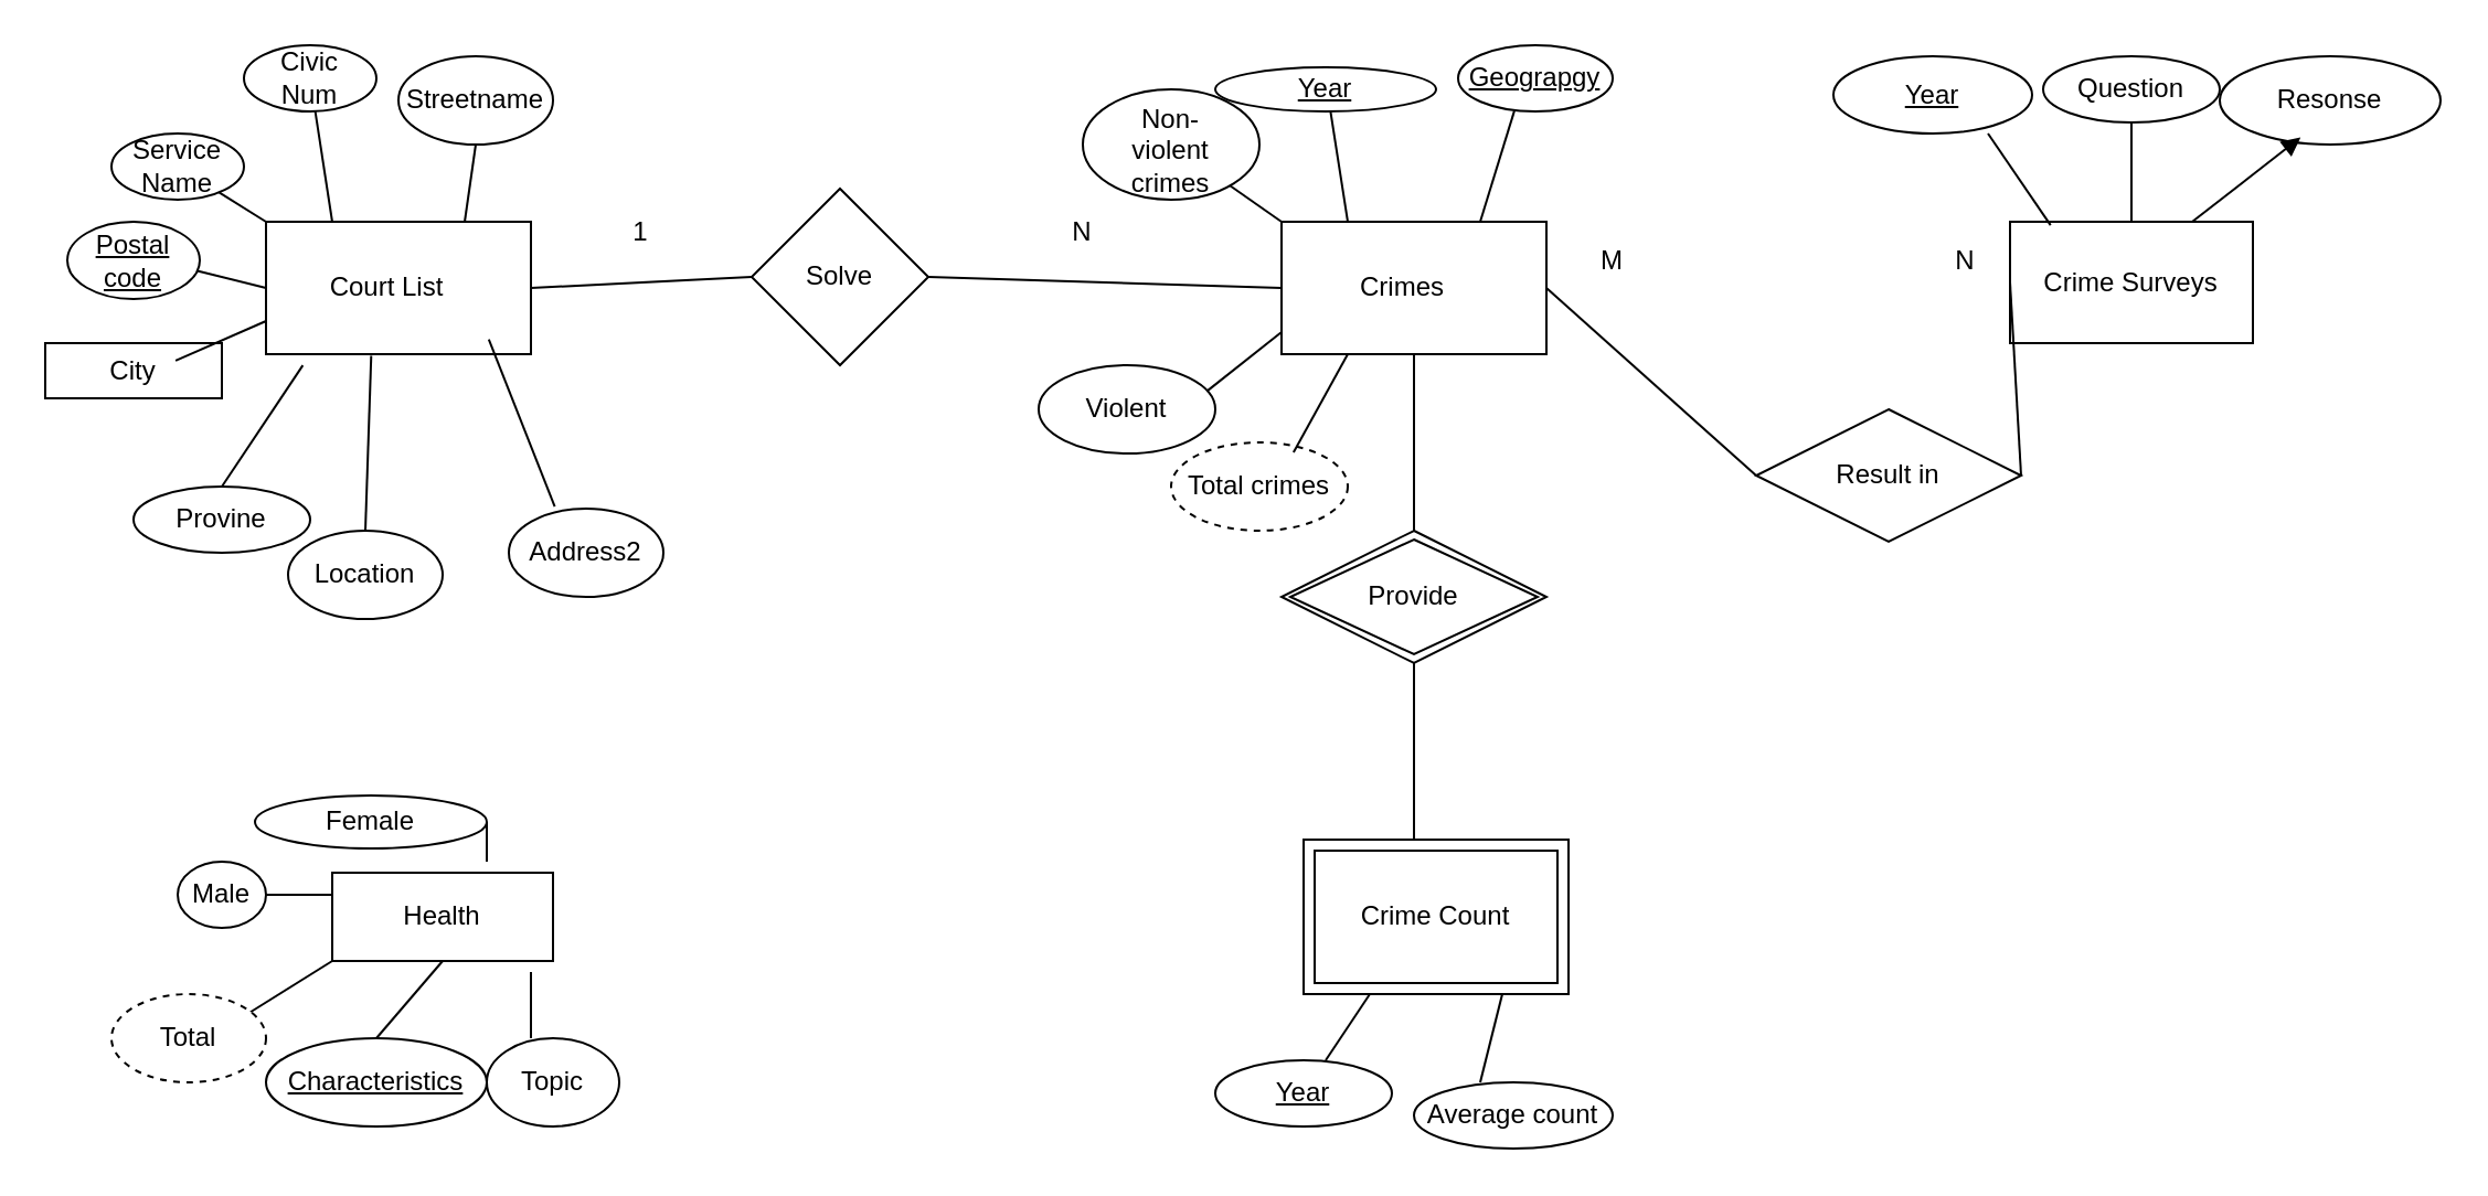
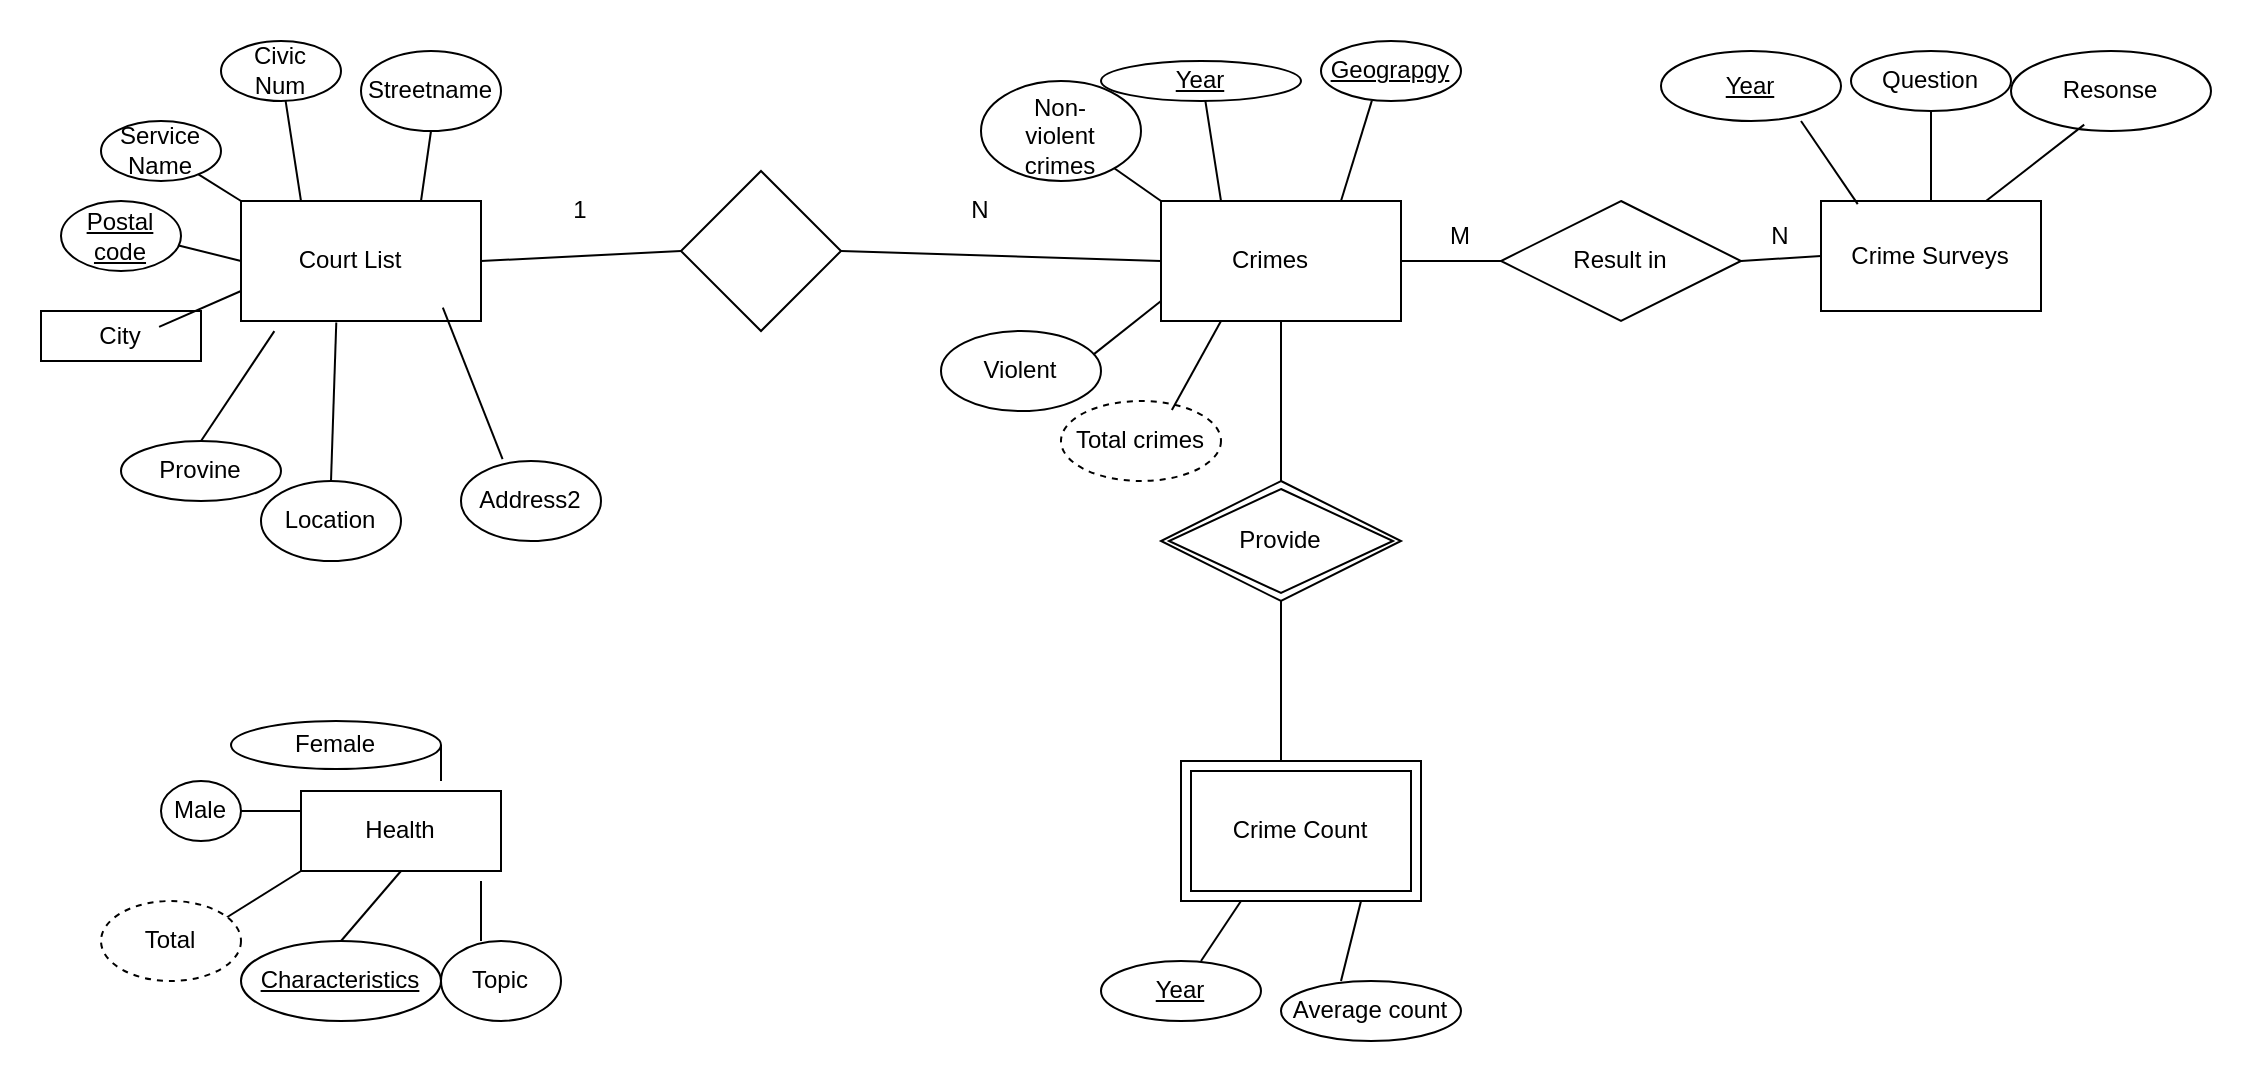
- <mxCell id="42" value="" parent="1" style="endArrow=block;html=1;rounded=0;exitX=0.75;exitY=0;exitDx=0;exitDy=0;entryX=0.366;entryY=0.92;entryDx=0;entryDy=0;entryPerimeter=0;" source="35" edge="1" target="41"><mxGeometry as="geometry" relative="1"><mxPoint as="sourcePoint" y="164" x="970" /><mxPoint as="targetPoint" y="164" x="1130" /></mxGeometry></mxCell>
+ <mxCell id="42" value="" parent="1" style="endArrow=none;html=1;rounded=0;exitX=0.75;exitY=0;exitDx=0;exitDy=0;entryX=0.366;entryY=0.92;entryDx=0;entryDy=0;entryPerimeter=0;" source="35" edge="1" target="41"><mxGeometry as="geometry" relative="1"><mxPoint as="sourcePoint" y="164" x="970" /><mxPoint as="targetPoint" y="164" x="1130" /></mxGeometry></mxCell>
- <mxCell id="19" value="Solve" parent="1" vertex="1" style="text;html=1;strokeColor=none;fillColor=none;align=center;verticalAlign=middle;whiteSpace=wrap;rounded=0;"><mxGeometry as="geometry" y="115" x="360" height="20" width="40" /></mxCell>
- <mxCell id="33" value="Result in" parent="1" vertex="1" style="shape=rhombus;perimeter=rhombusPerimeter;whiteSpace=wrap;html=1;align=center;"><mxGeometry x="795" y="185" as="geometry" height="60" width="120" /></mxCell>
+ <mxCell id="33" value="Result in" parent="1" vertex="1" style="shape=rhombus;perimeter=rhombusPerimeter;whiteSpace=wrap;html=1;align=center;"><mxGeometry as="geometry" y="100" x="750" height="60" width="120" /></mxCell>
